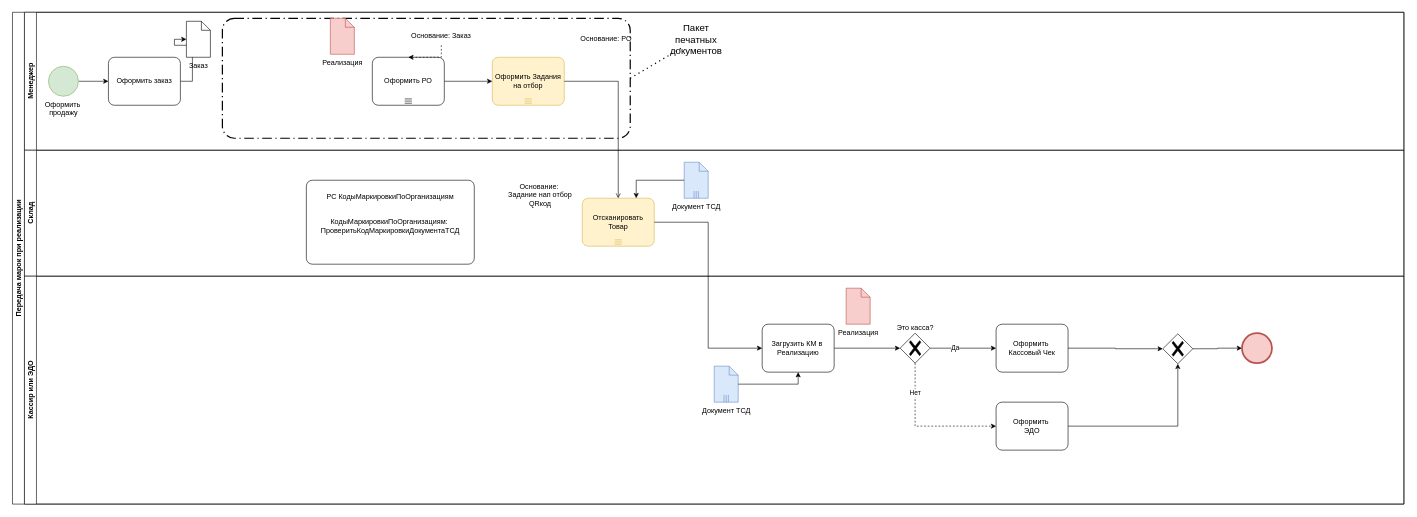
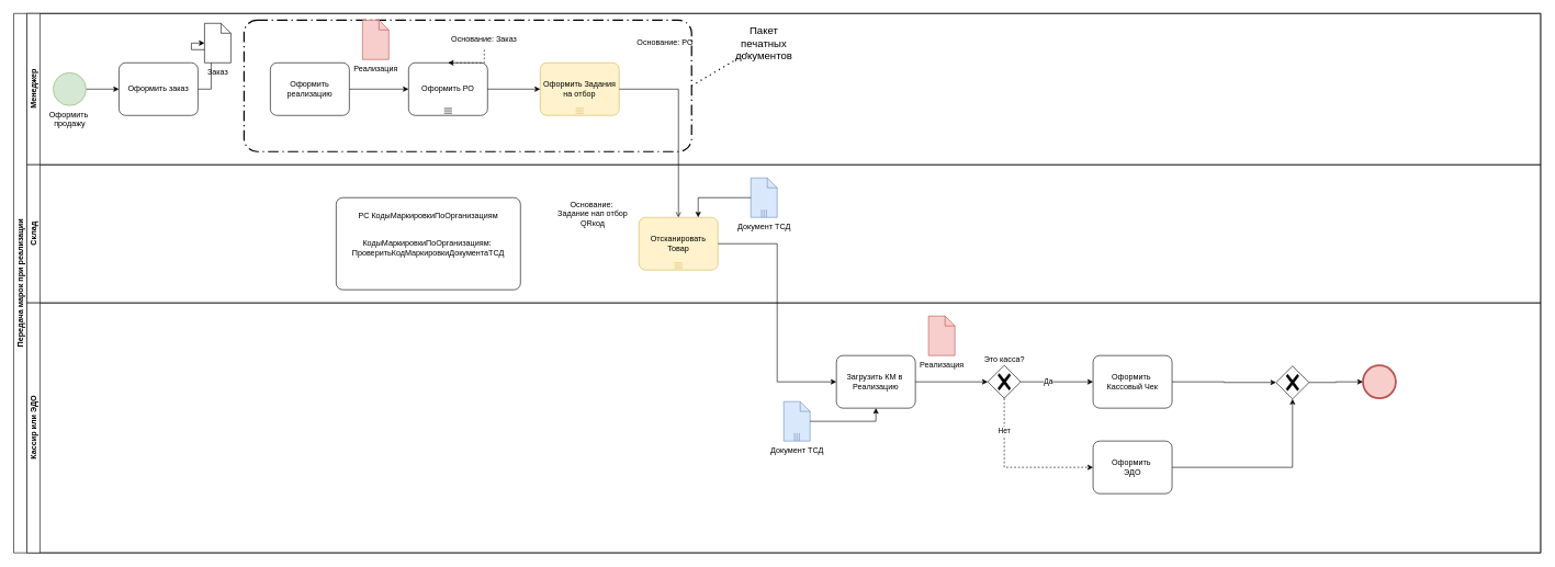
+ <mxCell id="9" value="Оформить реализацию" style="points=[[0.25,0,0],[0.5,0,0],[0.75,0,0],[1,0.25,0],[1,0.5,0],[1,0.75,0],[0.75,1,0],[0.5,1,0],[0.25,1,0],[0,0.75,0],[0,0.5,0],[0,0.25,0]];shape=mxgraph.bpmn.task;whiteSpace=wrap;rectStyle=rounded;size=10;html=1;container=1;expand=0;collapsible=0;taskMarker=abstract;" parent="3" vertex="1"><mxGeometry x="370" y="75" width="120" height="80" as="geometry" /></mxCell>
+ <mxCell id="13" style="edgeStyle=orthogonalEdgeStyle;rounded=0;orthogonalLoop=1;jettySize=auto;html=1;entryX=0;entryY=0.5;entryDx=0;entryDy=0;entryPerimeter=0;" parent="3" source="9" target="12" edge="1"><mxGeometry relative="1" as="geometry"><mxPoint x="570.0" y="345" as="targetPoint" /></mxGeometry></mxCell>
